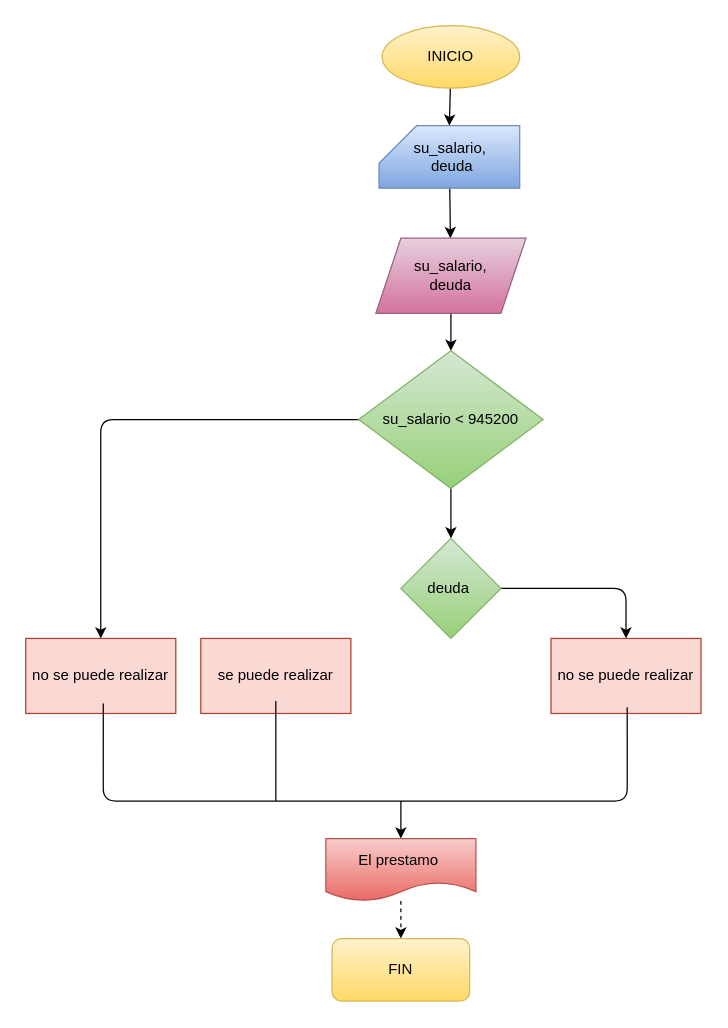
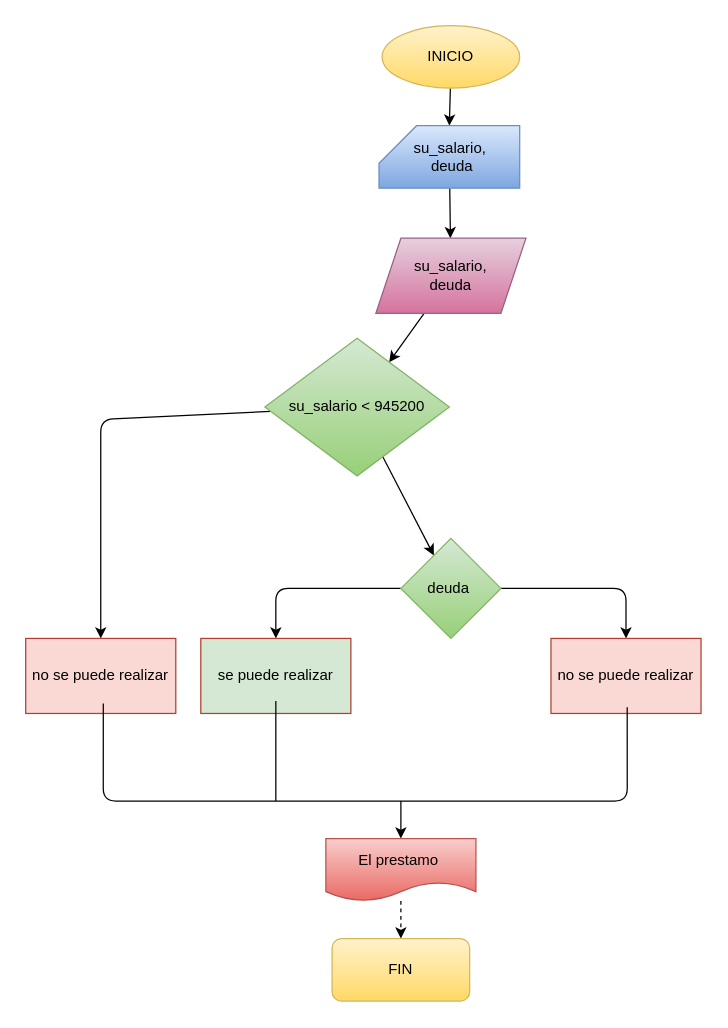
- <mxCell id="10" value="su_salario &amp;lt; 945200" style="rhombus;whiteSpace=wrap;html=1;fillColor=#d5e8d4;strokeColor=#82b366;gradientColor=#97d077;fontColor=#000000;" parent="1" vertex="1"><mxGeometry x="286.25" y="280" width="147.5" height="110" as="geometry" /></mxCell>
+ <mxCell id="10" value="su_salario &amp;lt; 945200" style="rhombus;whiteSpace=wrap;html=1;fillColor=#d5e8d4;strokeColor=#82b366;gradientColor=#97d077;fontColor=#000000;" parent="1" vertex="1"><mxGeometry x="211.25" y="270" width="147.5" height="110" as="geometry" /></mxCell>
+ <mxCell id="12" value="" style="edgeStyle=none;html=1;fontColor=#000000;" parent="1" source="13" target="15" edge="1"><mxGeometry relative="1" as="geometry"><Array as="points"><mxPoint x="220" y="470" /></Array></mxGeometry></mxCell>
- <mxCell id="15" value="se puede realizar" style="rounded=0;whiteSpace=wrap;html=1;fillColor=#fad9d5;strokeColor=#ae4132;fontColor=#000000;" parent="1" vertex="1"><mxGeometry x="160" y="510" width="120" height="60" as="geometry" /></mxCell>
+ <mxCell id="15" value="se puede realizar" style="rounded=0;whiteSpace=wrap;html=1;fillColor=#d5e8d4;strokeColor=#ae4132;fontColor=#000000;" parent="1" vertex="1"><mxGeometry x="160" y="510" width="120" height="60" as="geometry" /></mxCell>
